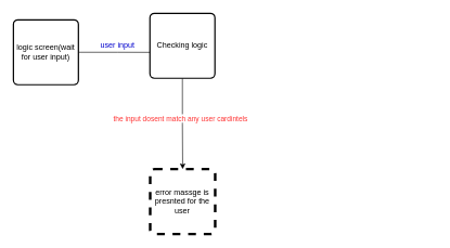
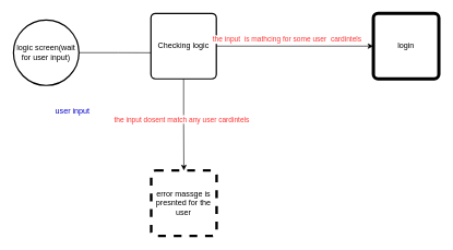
- <mxCell id="4" value="&lt;font color=&quot;#0000cc&quot;&gt;user input&lt;/font&gt;" style="text;html=1;align=center;verticalAlign=middle;resizable=0;points=[];autosize=1;strokeColor=none;fillColor=none;" vertex="1" parent="1"><mxGeometry x="145" y="60" width="70" height="20" as="geometry" /></mxCell>
+ <mxCell id="4" value="&lt;font color=&quot;#0000cc&quot;&gt;user input&lt;/font&gt;" style="text;html=1;align=center;verticalAlign=middle;resizable=0;points=[];autosize=1;strokeColor=none;fillColor=none;" vertex="1" parent="1"><mxGeometry x="75" y="160" width="70" height="20" as="geometry" /></mxCell>
+ <mxCell id="8" value="&lt;font color=&quot;#ff3333&quot;&gt;the input&amp;nbsp; is mathcing for some user&amp;nbsp; cardintels&lt;/font&gt;" style="endArrow=classic;html=1;rounded=0;fontColor=#000000;exitX=1;exitY=0.5;exitDx=0;exitDy=0;" edge="1" parent="1" source="7" target="9"><mxGeometry x="-0.103" y="10" width="50" height="50" relative="1" as="geometry"><mxPoint x="240" y="40" as="sourcePoint" /><mxPoint x="620" y="70" as="targetPoint" /><mxPoint as="offset" /></mxGeometry></mxCell>
+ <mxCell id="9" value="&lt;font color=&quot;#000000&quot;&gt;login&lt;/font&gt;" style="rounded=1;whiteSpace=wrap;html=1;absoluteArcSize=1;arcSize=14;strokeWidth=5;fontColor=#FF3333;" vertex="1" parent="1"><mxGeometry x="570" y="20" width="100" height="100" as="geometry" /></mxCell>
- <mxCell id="3" value="logic screen(wait for user input)" style="rounded=1;whiteSpace=wrap;html=1;absoluteArcSize=1;arcSize=14;strokeWidth=2;" vertex="1" parent="1"><mxGeometry x="20" y="30" width="100" height="100" as="geometry" /></mxCell>
+ <mxCell id="3" value="logic screen(wait for user input)" style="ellipse;whiteSpace=wrap;html=1;absoluteArcSize=1;arcSize=14;strokeWidth=2;" vertex="1" parent="1"><mxGeometry x="20" y="30" width="100" height="100" as="geometry" /></mxCell>
